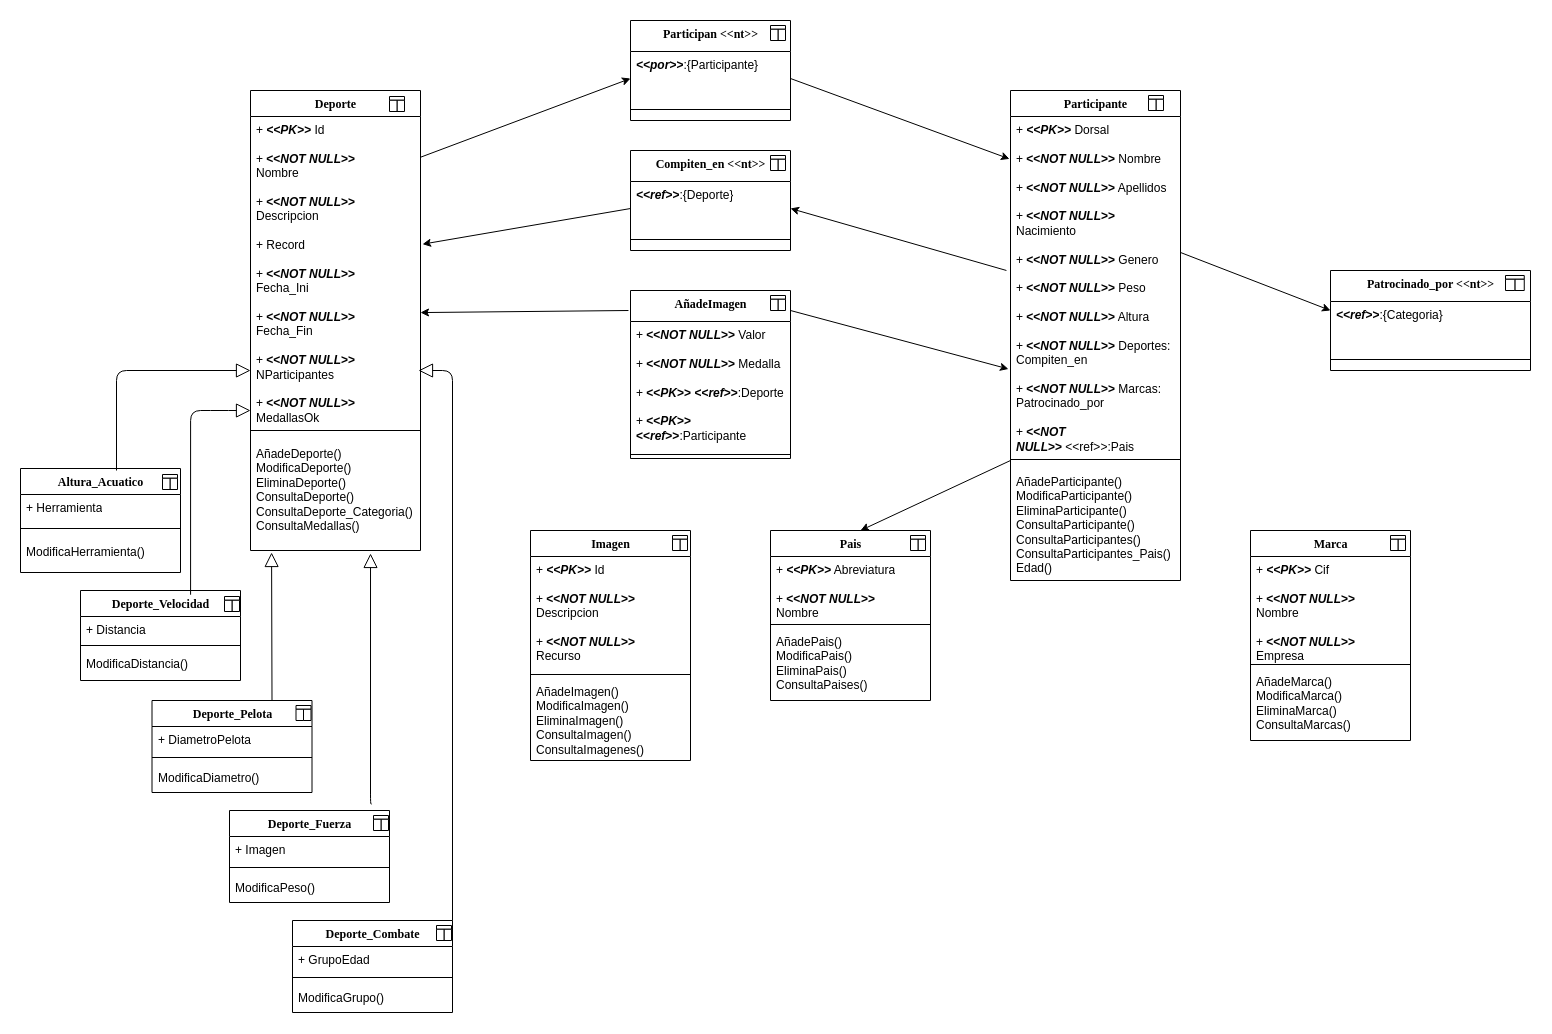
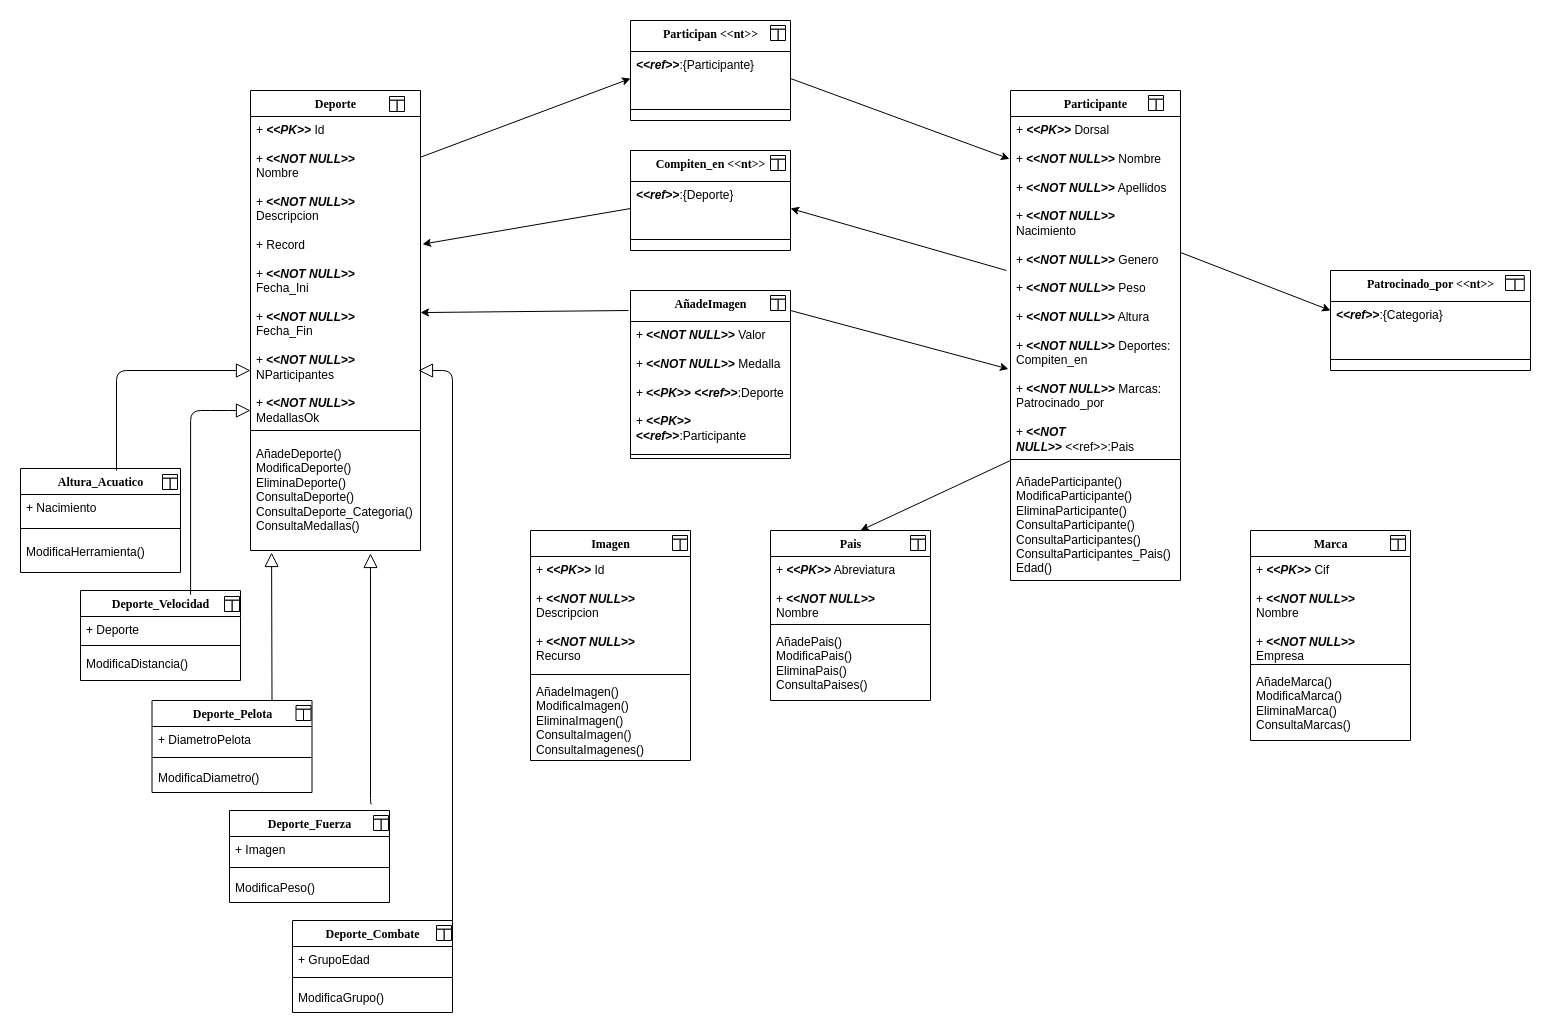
- <mxCell id="97" value="&lt;b&gt;&lt;i&gt;&amp;lt;&amp;lt;por&amp;gt;&amp;gt;&lt;/i&gt;&lt;/b&gt;:{Participante}" style="text;html=1;strokeColor=none;fillColor=none;align=left;verticalAlign=top;spacingLeft=4;spacingRight=4;whiteSpace=wrap;overflow=hidden;rotatable=0;points=[[0,0.5],[1,0.5]];portConstraint=eastwest;" vertex="1" parent="96"><mxGeometry y="31" width="160" height="54" as="geometry" /></mxCell>
+ <mxCell id="97" value="&lt;b&gt;&lt;i&gt;&amp;lt;&amp;lt;ref&amp;gt;&amp;gt;&lt;/i&gt;&lt;/b&gt;:{Participante}" style="text;html=1;strokeColor=none;fillColor=none;align=left;verticalAlign=top;spacingLeft=4;spacingRight=4;whiteSpace=wrap;overflow=hidden;rotatable=0;points=[[0,0.5],[1,0.5]];portConstraint=eastwest;" vertex="1" parent="96"><mxGeometry y="31" width="160" height="54" as="geometry" /></mxCell>
- <mxCell id="78" value="+ Herramienta" style="text;html=1;strokeColor=none;fillColor=none;align=left;verticalAlign=top;spacingLeft=4;spacingRight=4;whiteSpace=wrap;overflow=hidden;rotatable=0;points=[[0,0.5],[1,0.5]];portConstraint=eastwest;" vertex="1" parent="77"><mxGeometry y="26" width="160" height="24" as="geometry" /></mxCell>
+ <mxCell id="78" value="+ Nacimiento" style="text;html=1;strokeColor=none;fillColor=none;align=left;verticalAlign=top;spacingLeft=4;spacingRight=4;whiteSpace=wrap;overflow=hidden;rotatable=0;points=[[0,0.5],[1,0.5]];portConstraint=eastwest;" vertex="1" parent="77"><mxGeometry y="26" width="160" height="24" as="geometry" /></mxCell>
- <mxCell id="82" value="+ Distancia" style="text;html=1;strokeColor=none;fillColor=none;align=left;verticalAlign=top;spacingLeft=4;spacingRight=4;whiteSpace=wrap;overflow=hidden;rotatable=0;points=[[0,0.5],[1,0.5]];portConstraint=eastwest;" vertex="1" parent="81"><mxGeometry y="26" width="160" height="24" as="geometry" /></mxCell>
+ <mxCell id="82" value="+ Deporte" style="text;html=1;strokeColor=none;fillColor=none;align=left;verticalAlign=top;spacingLeft=4;spacingRight=4;whiteSpace=wrap;overflow=hidden;rotatable=0;points=[[0,0.5],[1,0.5]];portConstraint=eastwest;" vertex="1" parent="81"><mxGeometry y="26" width="160" height="24" as="geometry" /></mxCell>
